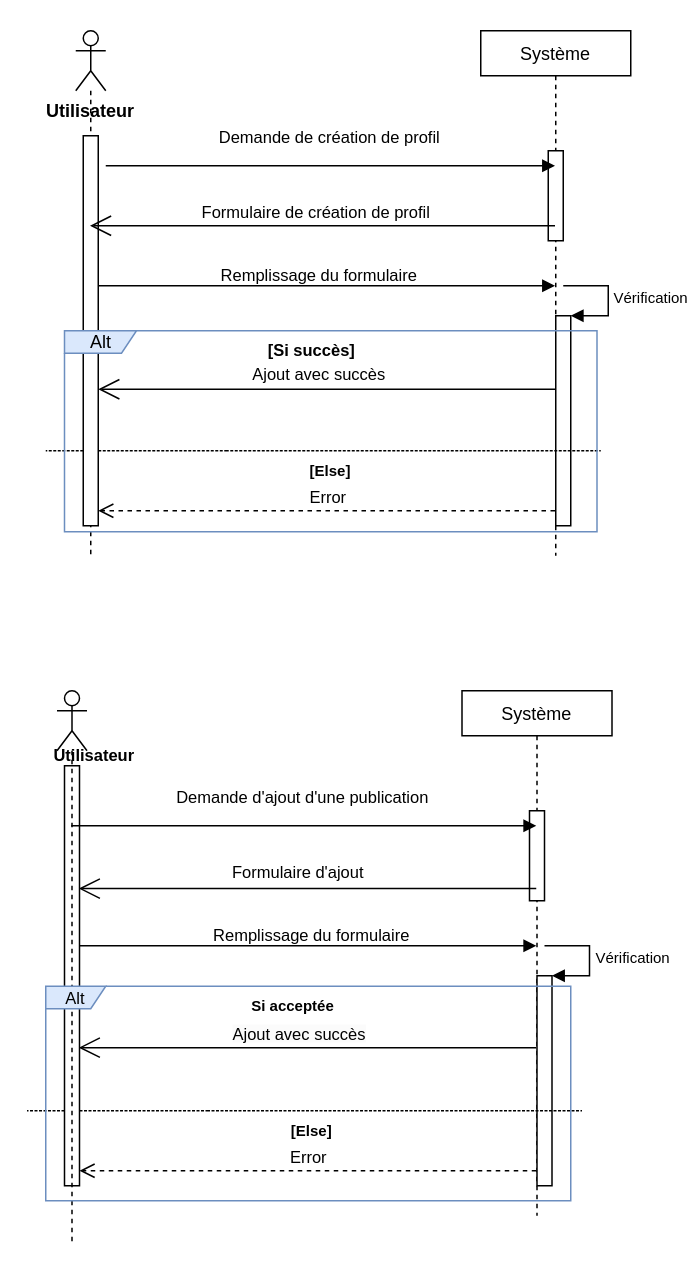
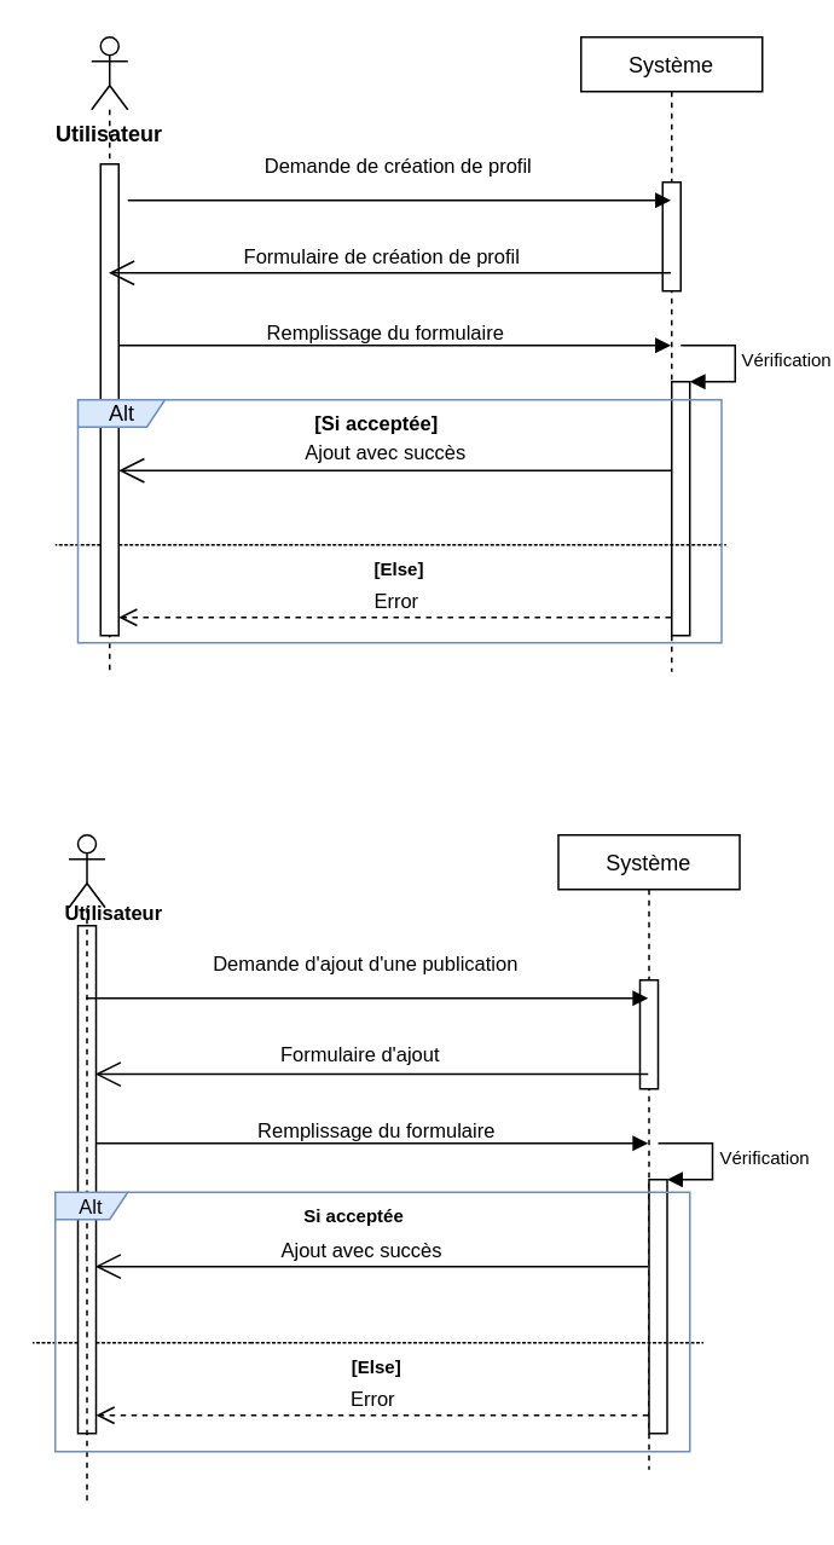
- <mxCell id="27" value="[Si succès]" style="text;align=center;fontStyle=1;verticalAlign=middle;spacingLeft=3;spacingRight=3;strokeColor=none;rotatable=0;points=[[0,0.5],[1,0.5]];portConstraint=eastwest;fontSize=11;" vertex="1" parent="1"><mxGeometry x="167.5" y="220" width="80" height="26" as="geometry" /></mxCell>
+ <mxCell id="27" value="[Si acceptée]" style="text;align=center;fontStyle=1;verticalAlign=middle;spacingLeft=3;spacingRight=3;strokeColor=none;rotatable=0;points=[[0,0.5],[1,0.5]];portConstraint=eastwest;fontSize=11;" vertex="1" parent="1"><mxGeometry x="167.5" y="220" width="80" height="26" as="geometry" /></mxCell>
